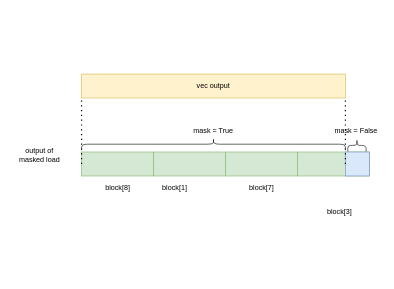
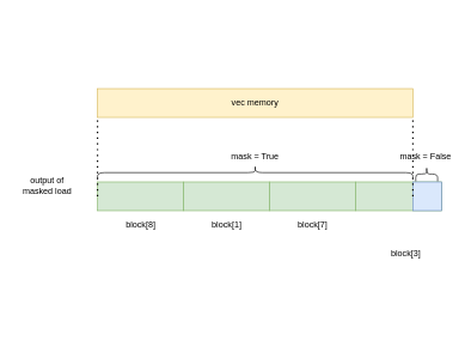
- <mxCell id="10" value="vec output" style="text;html=1;strokeColor=none;fillColor=none;align=center;verticalAlign=middle;whiteSpace=wrap;rounded=0;" vertex="1" parent="1"><mxGeometry x="315" y="128" width="80" height="30" as="geometry" /></mxCell>
+ <mxCell id="10" value="vec memory" style="text;html=1;strokeColor=none;fillColor=none;align=center;verticalAlign=middle;whiteSpace=wrap;rounded=0;" vertex="1" parent="1"><mxGeometry x="315" y="128" width="80" height="30" as="geometry" /></mxCell>
- <mxCell id="14" value="block[1]" style="text;html=1;align=center;verticalAlign=middle;resizable=0;points=[];autosize=1;strokeColor=none;fillColor=none;" vertex="1" parent="1"><mxGeometry x="260" y="303" width="60" height="20" as="geometry" /></mxCell>
+ <mxCell id="14" value="block[1]" style="text;html=1;align=center;verticalAlign=middle;resizable=0;points=[];autosize=1;strokeColor=none;fillColor=none;" vertex="1" parent="1"><mxGeometry x="285" y="303" width="60" height="20" as="geometry" /></mxCell>
